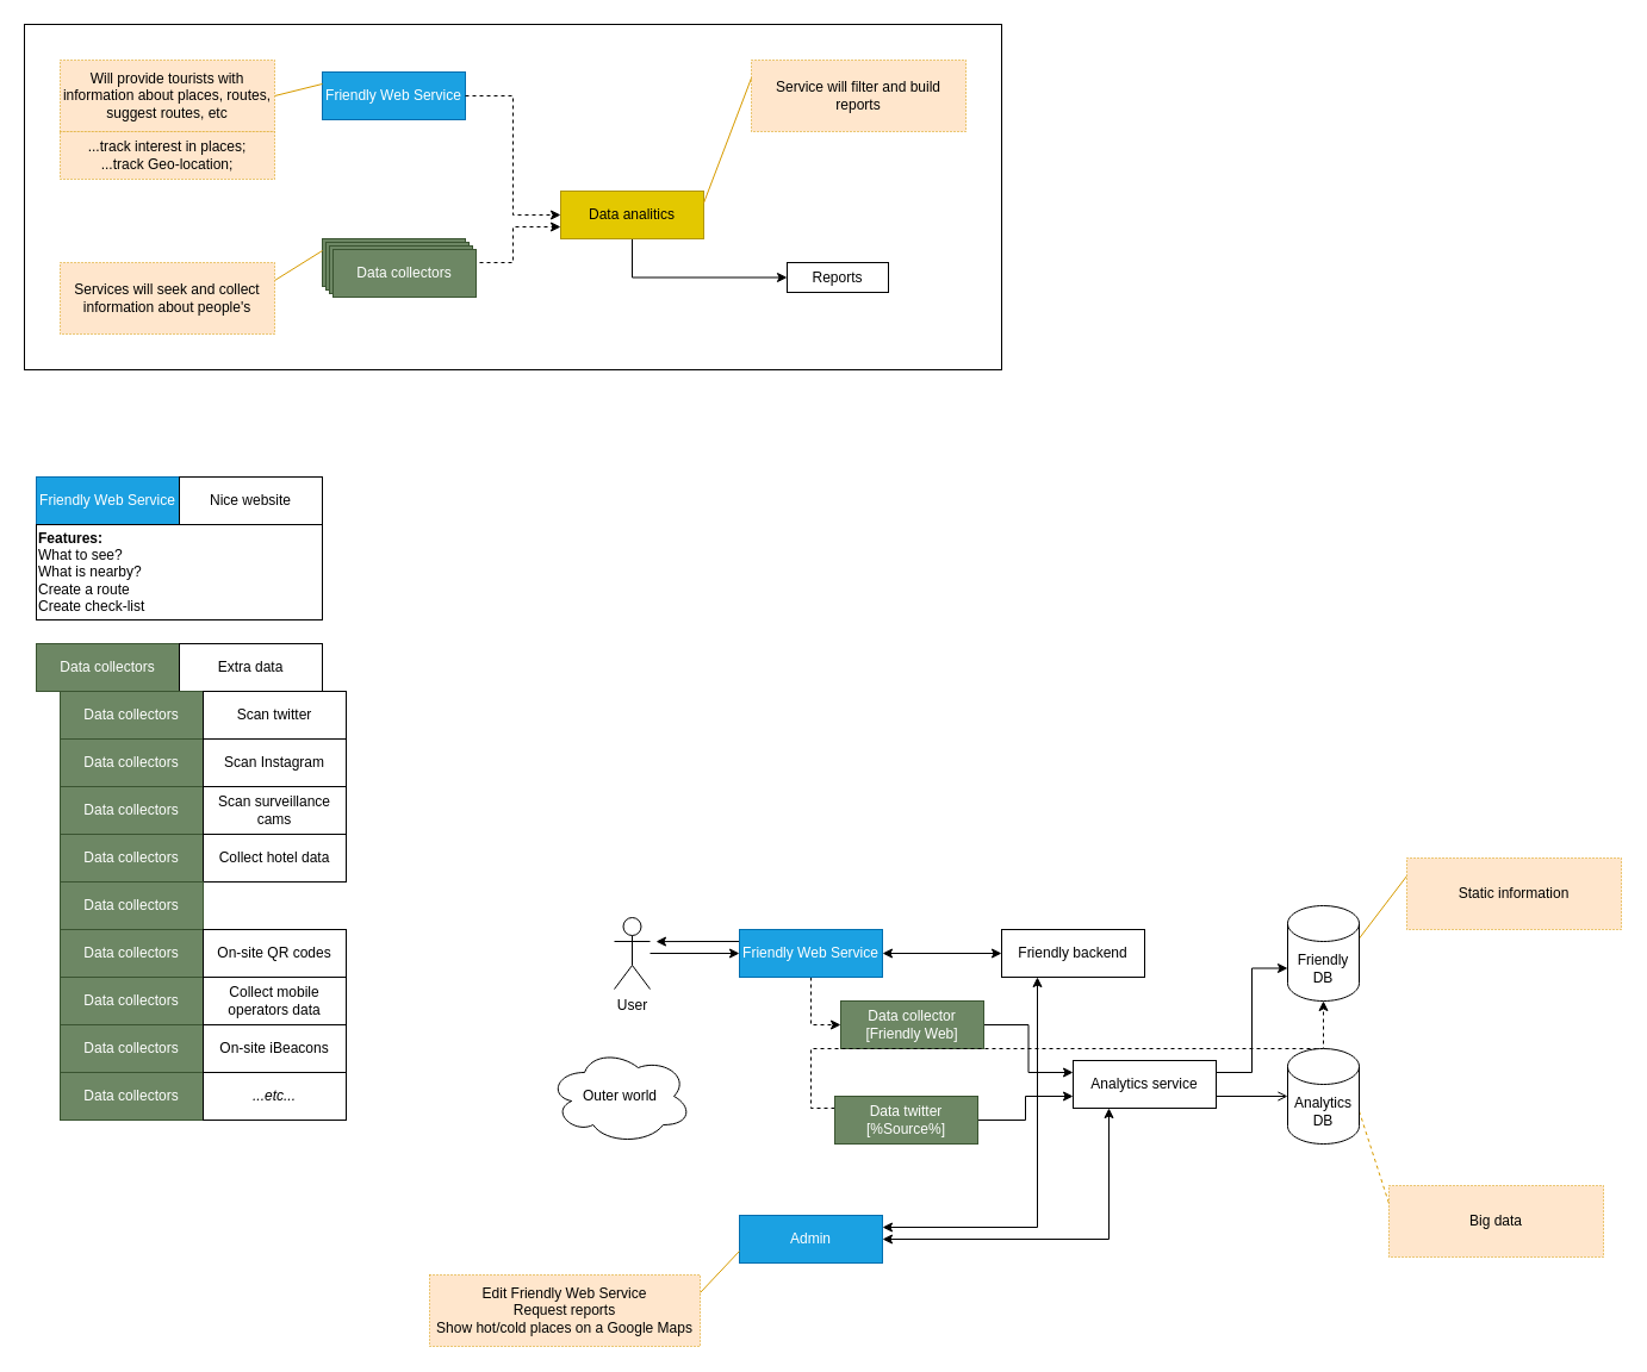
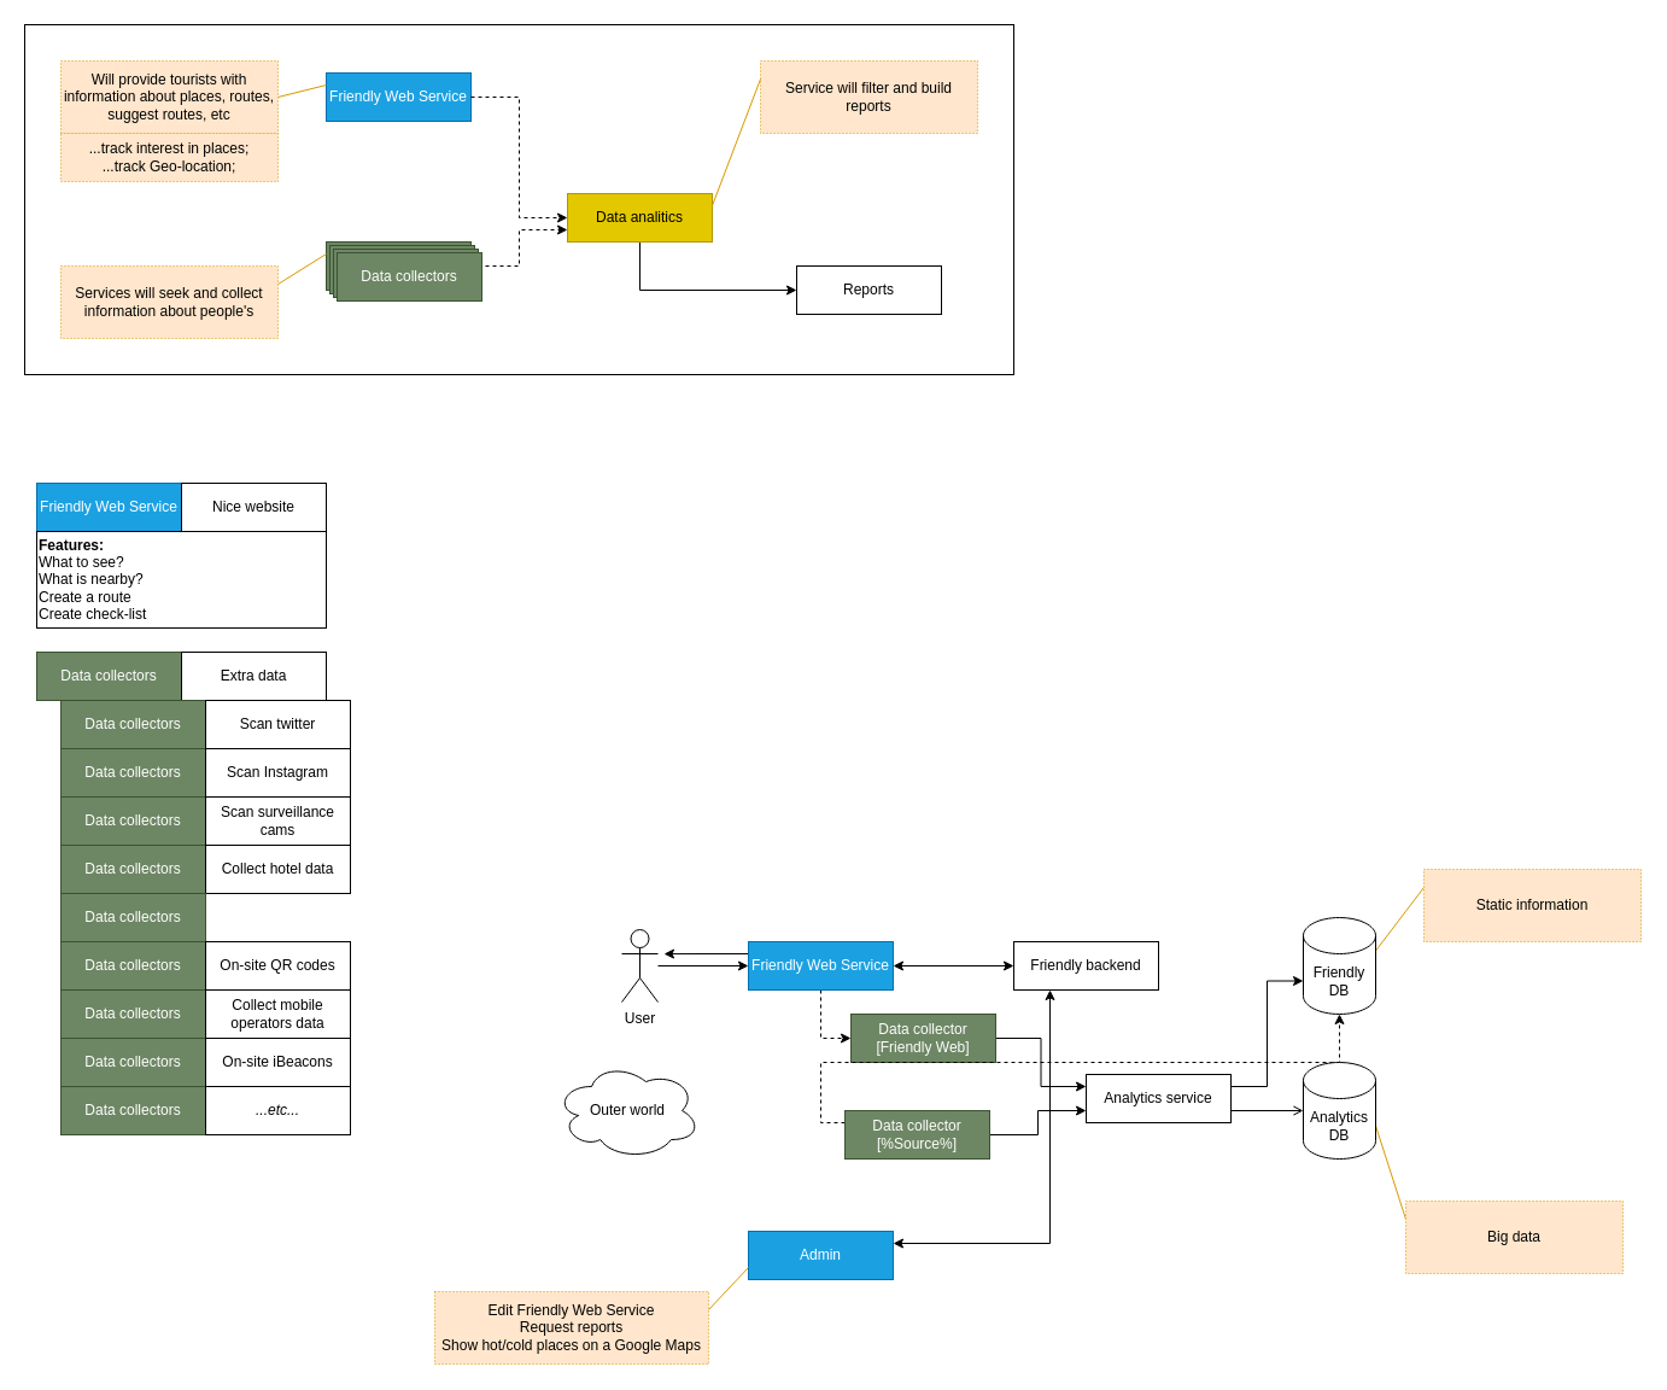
- <mxCell id="60" value="Reports" style="rounded=0;whiteSpace=wrap;html=1;" parent="1" vertex="1"><mxGeometry x="660" y="220" width="85" height="25" as="geometry" /></mxCell>
+ <mxCell id="60" value="Reports" style="rounded=0;whiteSpace=wrap;html=1;" parent="1" vertex="1"><mxGeometry x="660" y="220" width="120" height="40" as="geometry" /></mxCell>
- <mxCell id="47" value="&lt;div&gt;Data twitter&lt;/div&gt;&lt;div&gt;[%Source%]&lt;/div&gt;" style="rounded=0;whiteSpace=wrap;html=1;fillColor=#6d8764;strokeColor=#3A5431;fontColor=#ffffff;container=0;" parent="1" vertex="1"><mxGeometry x="700" y="920" width="120" height="40" as="geometry" /></mxCell>
+ <mxCell id="47" value="&lt;div&gt;Data collector&lt;/div&gt;&lt;div&gt;[%Source%]&lt;/div&gt;" style="rounded=0;whiteSpace=wrap;html=1;fillColor=#6d8764;strokeColor=#3A5431;fontColor=#ffffff;container=0;" parent="1" vertex="1"><mxGeometry x="700" y="920" width="120" height="40" as="geometry" /></mxCell>
- <mxCell id="56" style="rounded=0;orthogonalLoop=1;jettySize=auto;html=1;exitX=1;exitY=0;exitDx=0;exitDy=52.5;exitPerimeter=0;entryX=0;entryY=0.25;entryDx=0;entryDy=0;endArrow=none;endFill=0;strokeColor=#D79B00;dashed=1;" edge="1" parent="1" source="57" target="61"><mxGeometry relative="1" as="geometry" /></mxCell>
+ <mxCell id="56" style="rounded=0;orthogonalLoop=1;jettySize=auto;html=1;exitX=1;exitY=0;exitDx=0;exitDy=52.5;exitPerimeter=0;entryX=0;entryY=0.25;entryDx=0;entryDy=0;endArrow=none;endFill=0;strokeColor=#D79B00;" edge="1" parent="1" source="57" target="61"><mxGeometry relative="1" as="geometry" /></mxCell>
- <mxCell id="52" style="edgeStyle=orthogonalEdgeStyle;rounded=0;orthogonalLoop=1;jettySize=auto;html=1;exitX=1;exitY=0.5;exitDx=0;exitDy=0;entryX=0.25;entryY=1;entryDx=0;entryDy=0;startArrow=classic;startFill=1;" parent="1" source="53" target="44" edge="1"><mxGeometry relative="1" as="geometry" /></mxCell>
